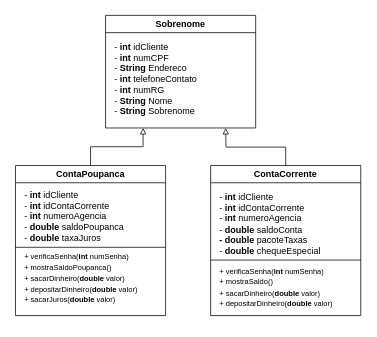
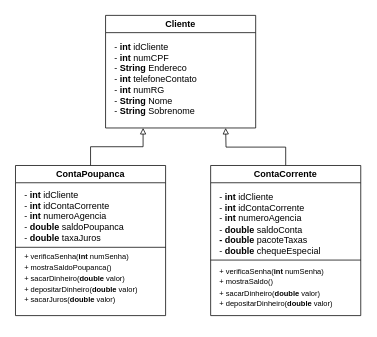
- <mxCell id="5" value="Sobrenome" style="swimlane;whiteSpace=wrap;html=1;" vertex="1" parent="1"><mxGeometry x="140" y="20" width="200" height="150" as="geometry" /></mxCell>
+ <mxCell id="5" value="Cliente" style="swimlane;whiteSpace=wrap;html=1;" vertex="1" parent="1"><mxGeometry x="140" y="20" width="200" height="150" as="geometry" /></mxCell>
